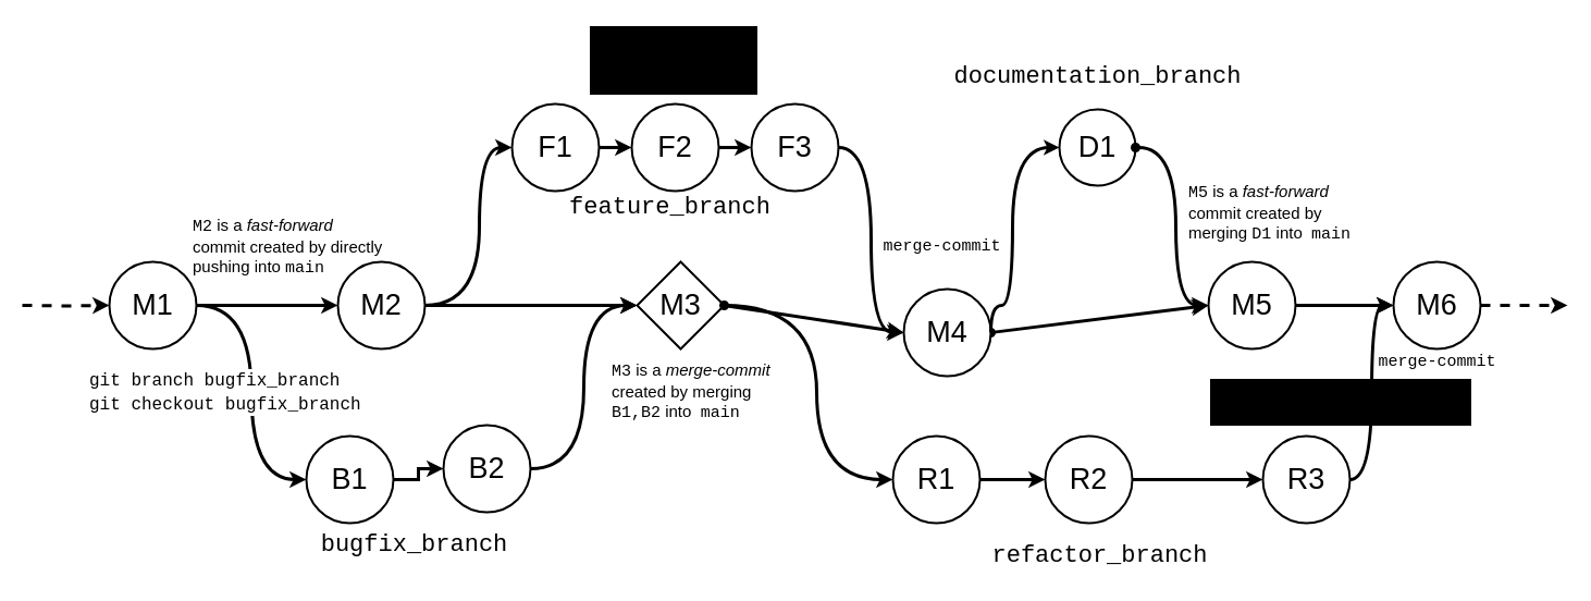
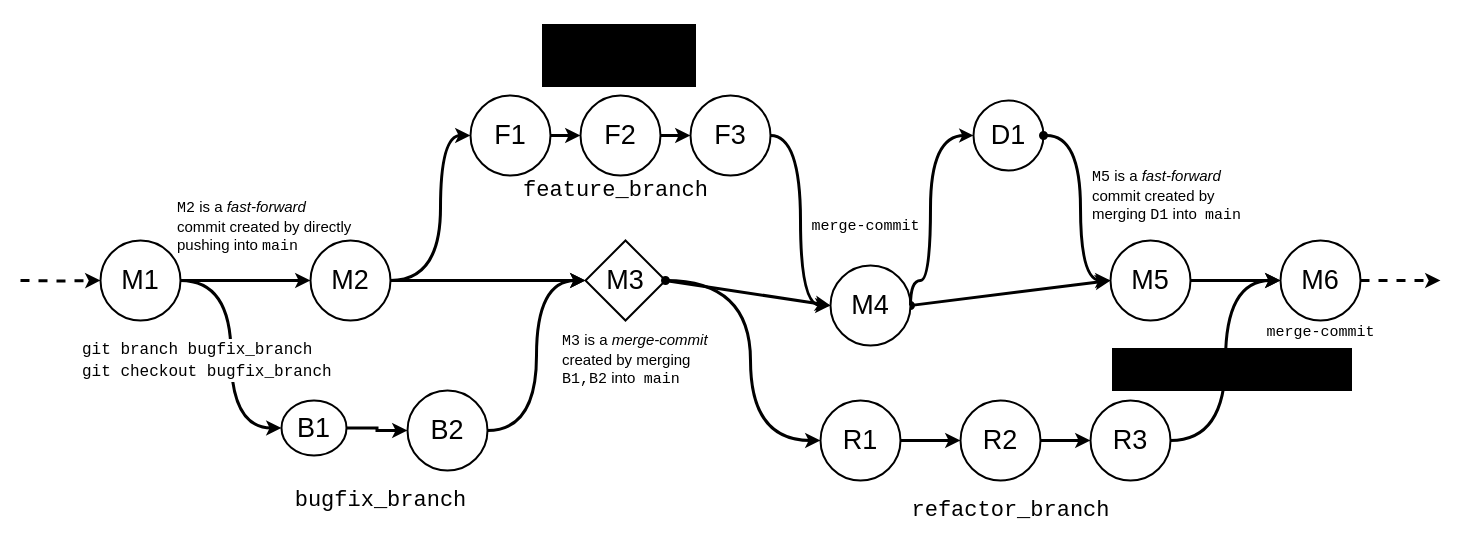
- <mxCell id="38" value="&lt;font face=&quot;Courier New&quot;&gt;documentation_branch&lt;/font&gt;" style="text;html=1;align=center;verticalAlign=middle;resizable=0;points=[];autosize=1;strokeColor=none;fillColor=none;fontSize=22;" vertex="1" parent="1"><mxGeometry x="863" y="50" width="290" height="40" as="geometry" /></mxCell>
- <mxCell id="7" value="B1" style="ellipse;whiteSpace=wrap;html=1;aspect=fixed;strokeWidth=2;fontSize=27;fillColor=light-dark(#FFFFFF,#FF0800);fontColor=light-dark(#000000,#FFFFFF);strokeColor=default;align=center;verticalAlign=middle;fontFamily=Helvetica;" parent="1" vertex="1"><mxGeometry x="281" y="400" width="80" height="80" as="geometry" /></mxCell>
+ <mxCell id="7" value="B1" style="ellipse;whiteSpace=wrap;html=1;aspect=fixed;strokeWidth=2;fontSize=27;fillColor=light-dark(#FFFFFF,#FF0800);fontColor=light-dark(#000000,#FFFFFF);strokeColor=default;align=center;verticalAlign=middle;fontFamily=Helvetica;" parent="1" vertex="1"><mxGeometry x="281" y="400" width="65" height="55" as="geometry" /></mxCell>
- <mxCell id="21" value="R3" style="ellipse;whiteSpace=wrap;html=1;aspect=fixed;strokeWidth=2;fontSize=27;fontColor=light-dark(#000000, #ffffff);fillColor=light-dark(#FFFFFF,#AC07FF);" parent="1" vertex="1"><mxGeometry x="1160" y="400" width="80" height="80" as="geometry" /></mxCell>
+ <mxCell id="21" value="R3" style="ellipse;whiteSpace=wrap;html=1;aspect=fixed;strokeWidth=2;fontSize=27;fontColor=light-dark(#000000, #ffffff);fillColor=light-dark(#FFFFFF,#AC07FF);" parent="1" vertex="1"><mxGeometry x="1090" y="400" width="80" height="80" as="geometry" /></mxCell>
